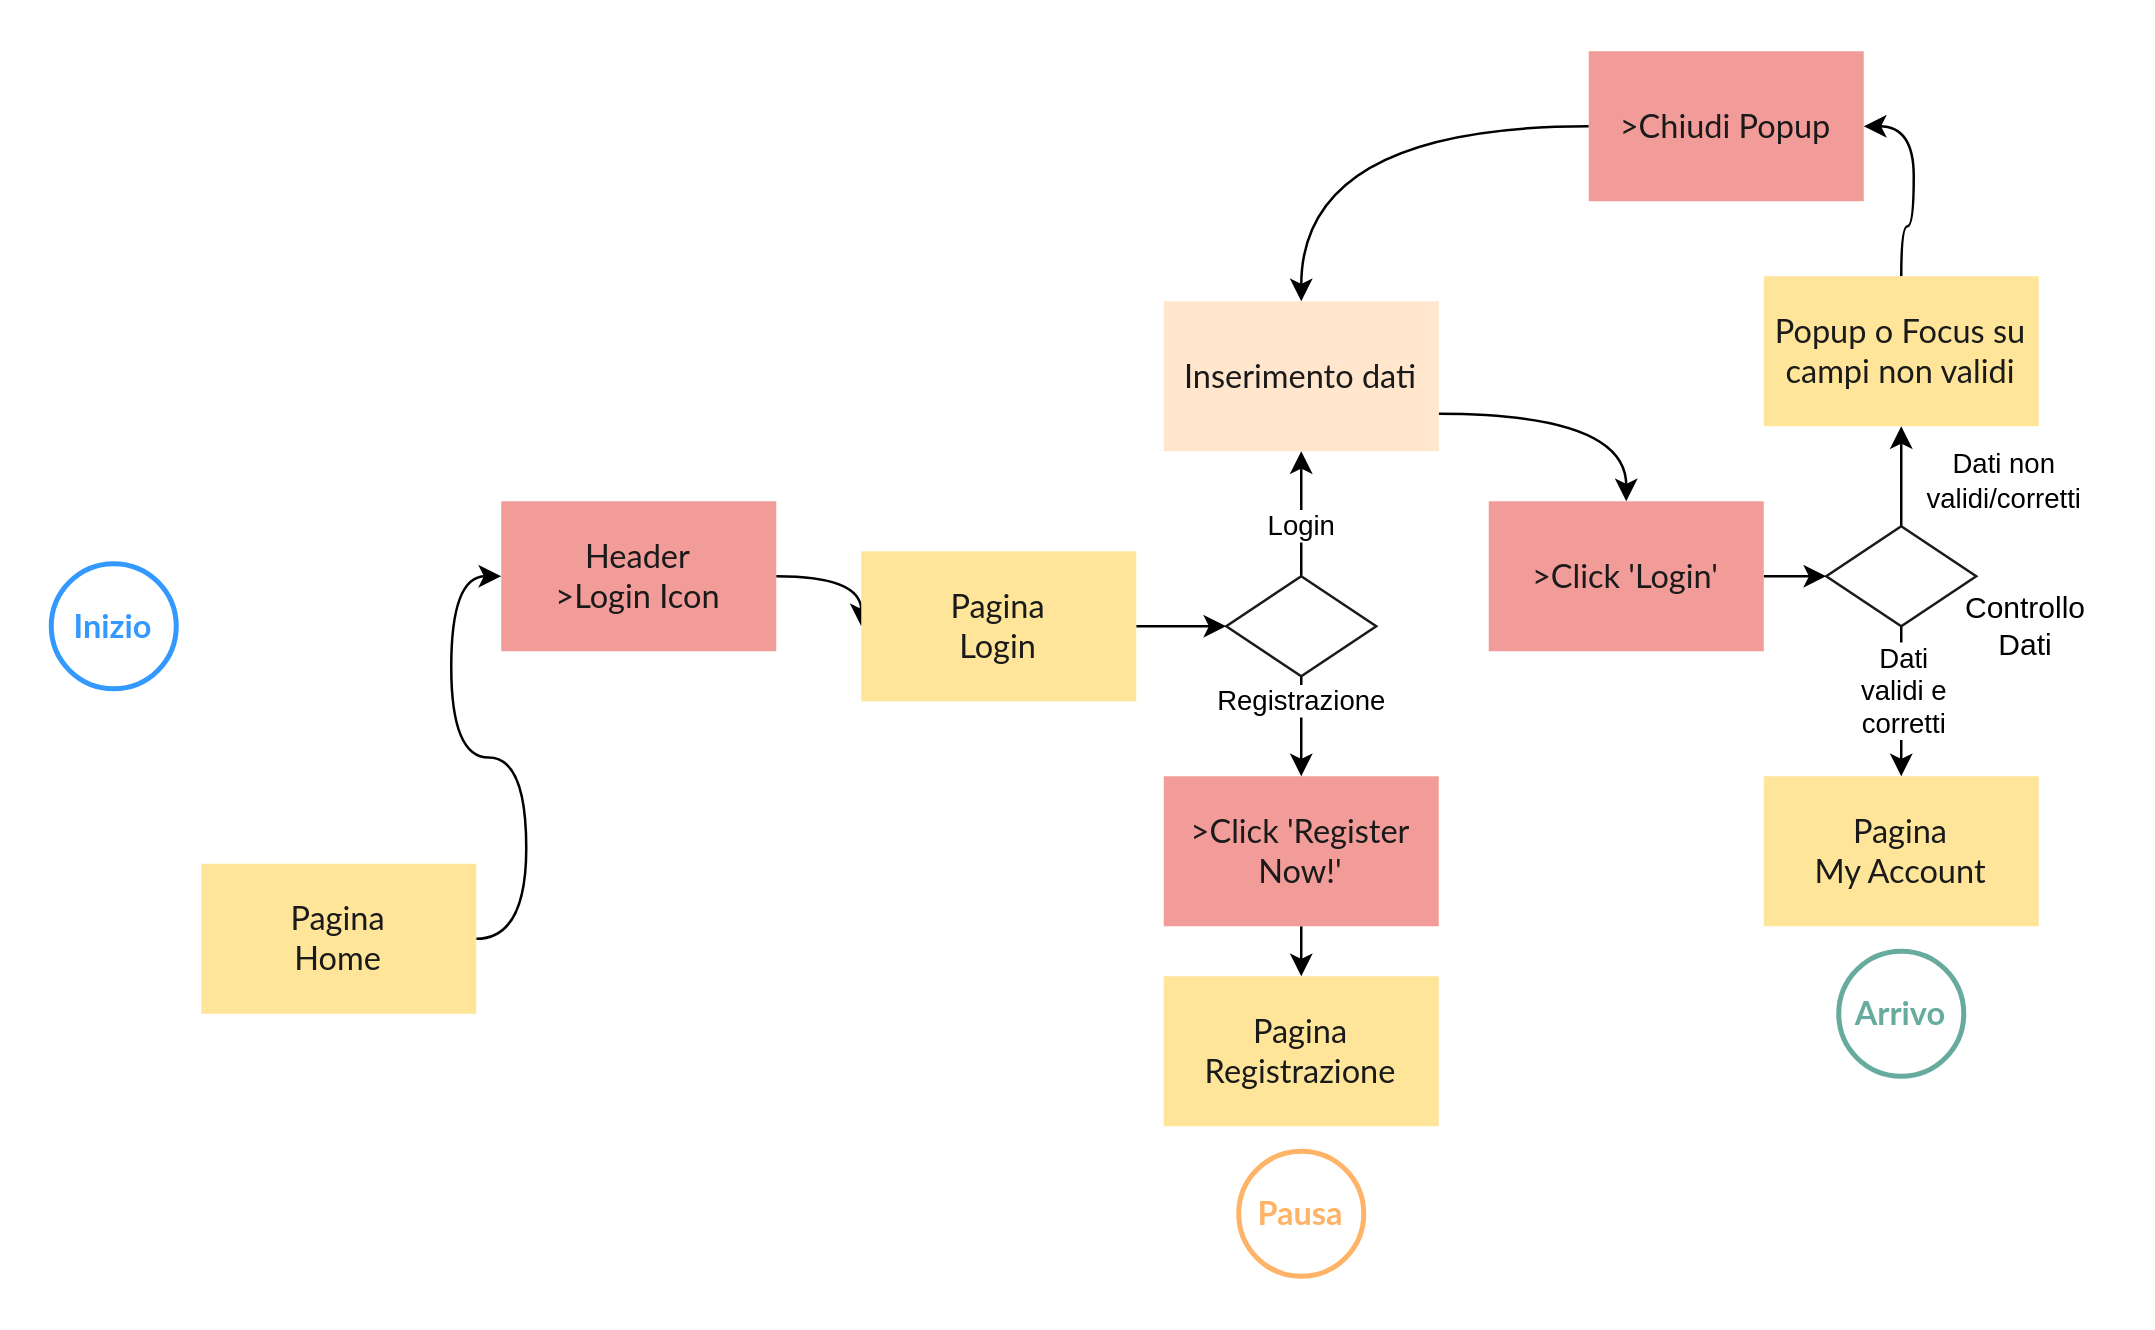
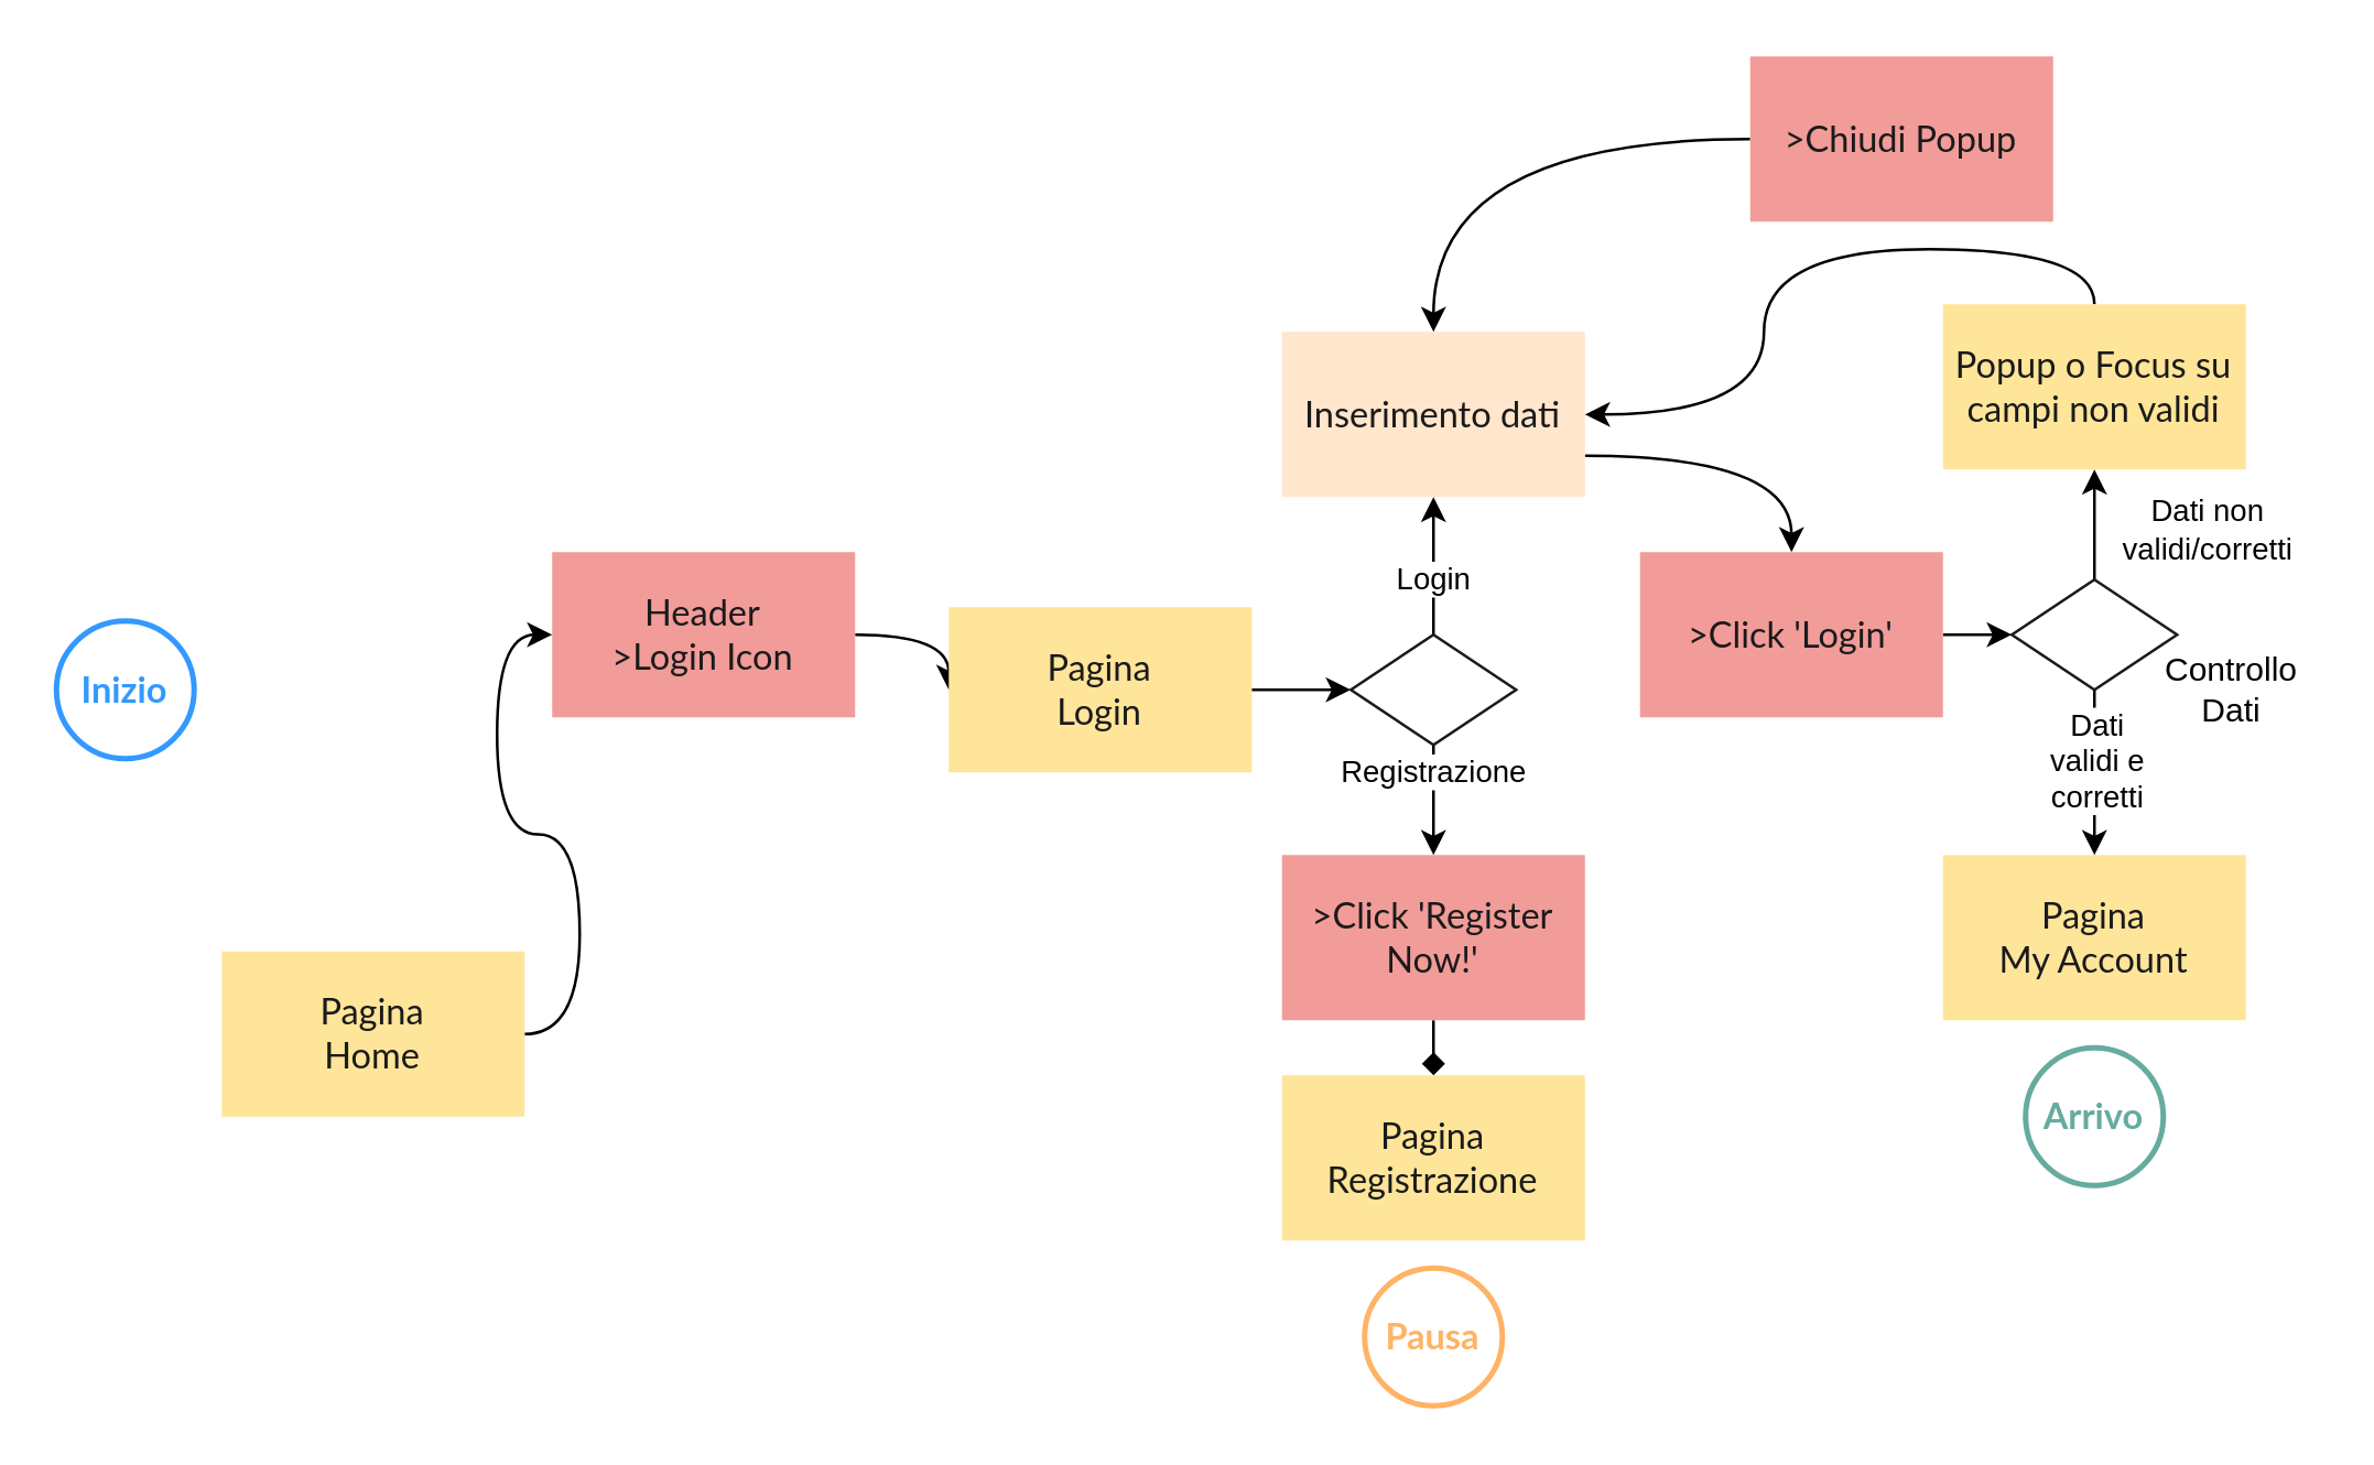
- <mxCell id="11" style="edgeStyle=orthogonalEdgeStyle;curved=1;rounded=0;orthogonalLoop=1;jettySize=auto;html=1;exitX=0.5;exitY=0;exitDx=0;exitDy=0;entryX=1;entryY=0.5;entryDx=0;entryDy=0;" edge="1" parent="1" source="12" target="30"><mxGeometry relative="1" as="geometry" /></mxCell>
+ <mxCell id="11" style="edgeStyle=orthogonalEdgeStyle;curved=1;rounded=0;orthogonalLoop=1;jettySize=auto;html=1;exitX=0.5;exitY=0;exitDx=0;exitDy=0;" edge="1" parent="1" source="12" target="14"><mxGeometry relative="1" as="geometry" /></mxCell>
- <mxCell id="19" style="edgeStyle=orthogonalEdgeStyle;curved=1;rounded=0;orthogonalLoop=1;jettySize=auto;html=1;exitX=0.5;exitY=1;exitDx=0;exitDy=0;entryX=0.5;entryY=0;entryDx=0;entryDy=0;" edge="1" parent="1" source="20" target="31"><mxGeometry relative="1" as="geometry" /></mxCell>
+ <mxCell id="19" style="edgeStyle=orthogonalEdgeStyle;curved=1;rounded=0;orthogonalLoop=1;jettySize=auto;html=1;exitX=0.5;exitY=1;exitDx=0;exitDy=0;entryX=0.5;entryY=0;entryDx=0;entryDy=0;endArrow=diamond;" edge="1" parent="1" source="20" target="31"><mxGeometry relative="1" as="geometry" /></mxCell>
